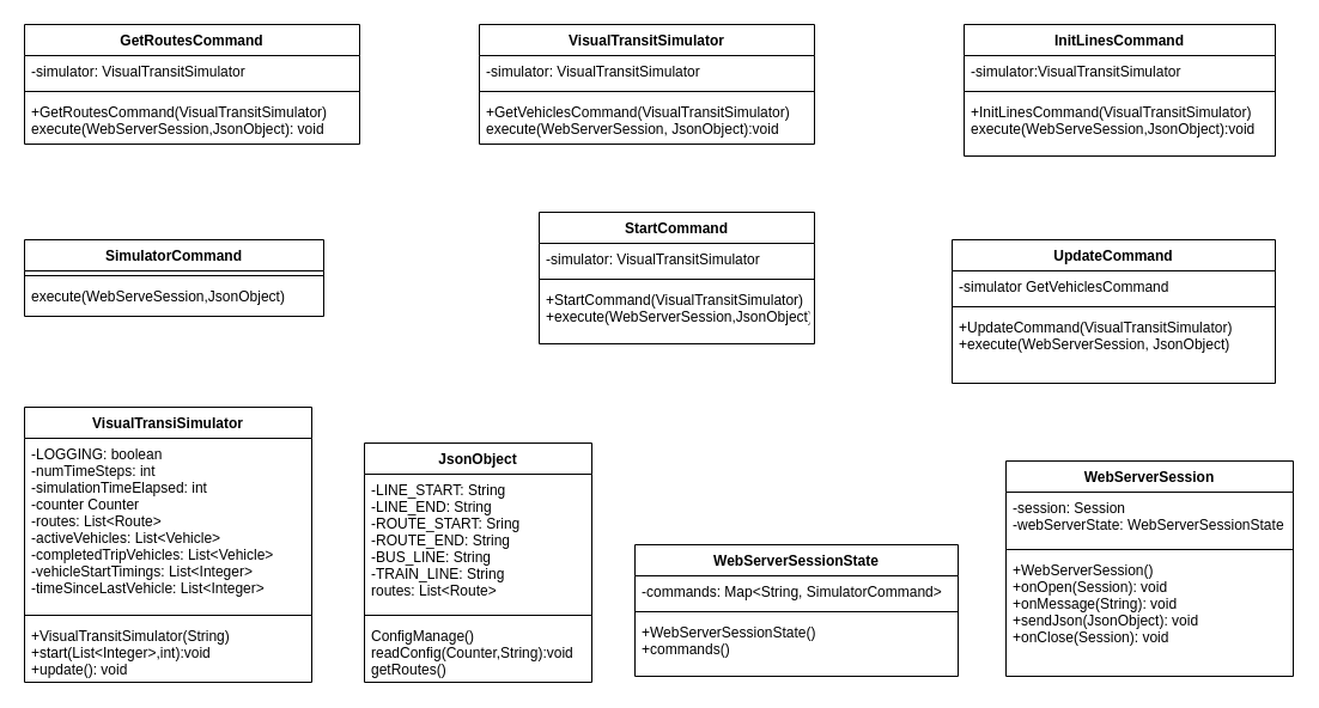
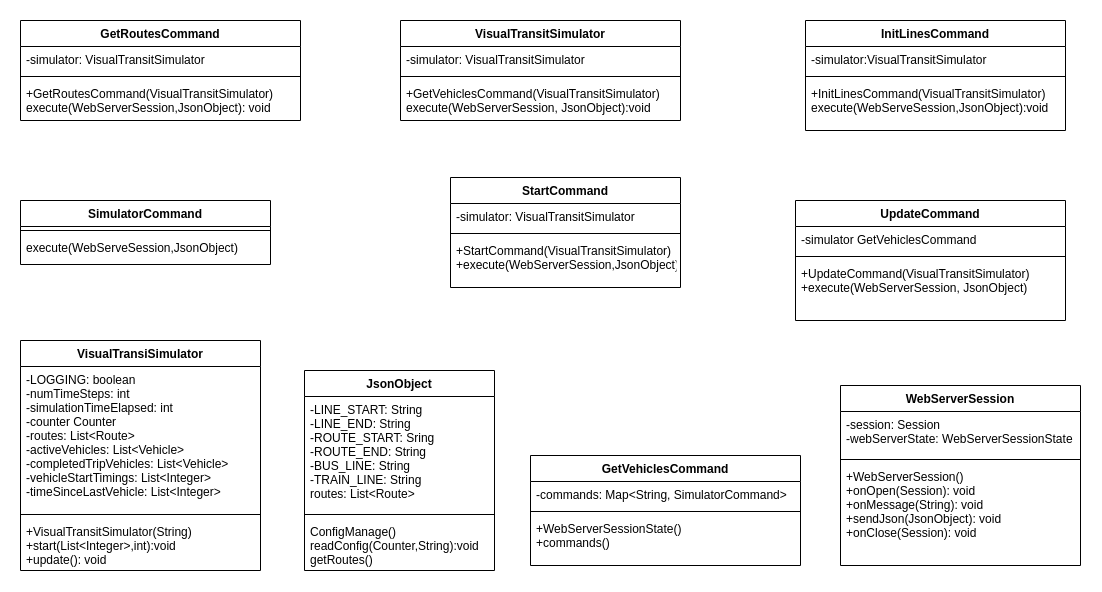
- <mxCell id="26" value="WebServerSessionState&#10;" style="swimlane;fontStyle=1;align=center;verticalAlign=top;childLayout=stackLayout;horizontal=1;startSize=26;horizontalStack=0;resizeParent=1;resizeParentMax=0;resizeLast=0;collapsible=1;marginBottom=0;" vertex="1" parent="1"><mxGeometry x="530" y="455" width="270" height="110" as="geometry" /></mxCell>
+ <mxCell id="26" value="GetVehiclesCommand&#10;" style="swimlane;fontStyle=1;align=center;verticalAlign=top;childLayout=stackLayout;horizontal=1;startSize=26;horizontalStack=0;resizeParent=1;resizeParentMax=0;resizeLast=0;collapsible=1;marginBottom=0;" vertex="1" parent="1"><mxGeometry x="530" y="455" width="270" height="110" as="geometry" /></mxCell>
